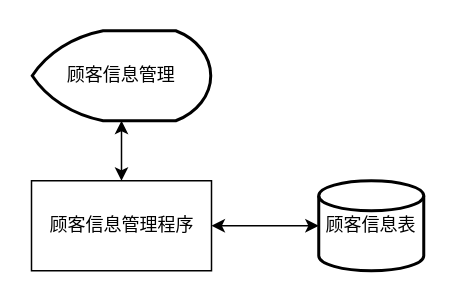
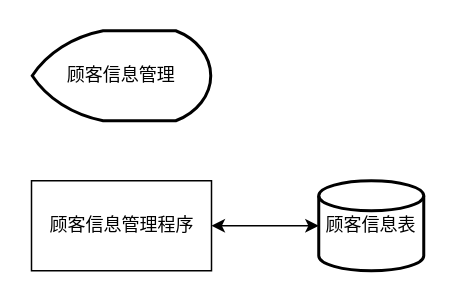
- <mxCell id="3" value="" style="endArrow=classic;html=1;rounded=0;entryX=0.5;entryY=0;entryDx=0;entryDy=0;exitX=0.5;exitY=1;exitDx=0;exitDy=0;exitPerimeter=0;startArrow=classic;startFill=1;" parent="1" source="4" target="5" edge="1"><mxGeometry width="50" height="50" relative="1" as="geometry"><mxPoint x="82" y="130" as="sourcePoint" /><mxPoint x="83" y="170" as="targetPoint" /></mxGeometry></mxCell>
